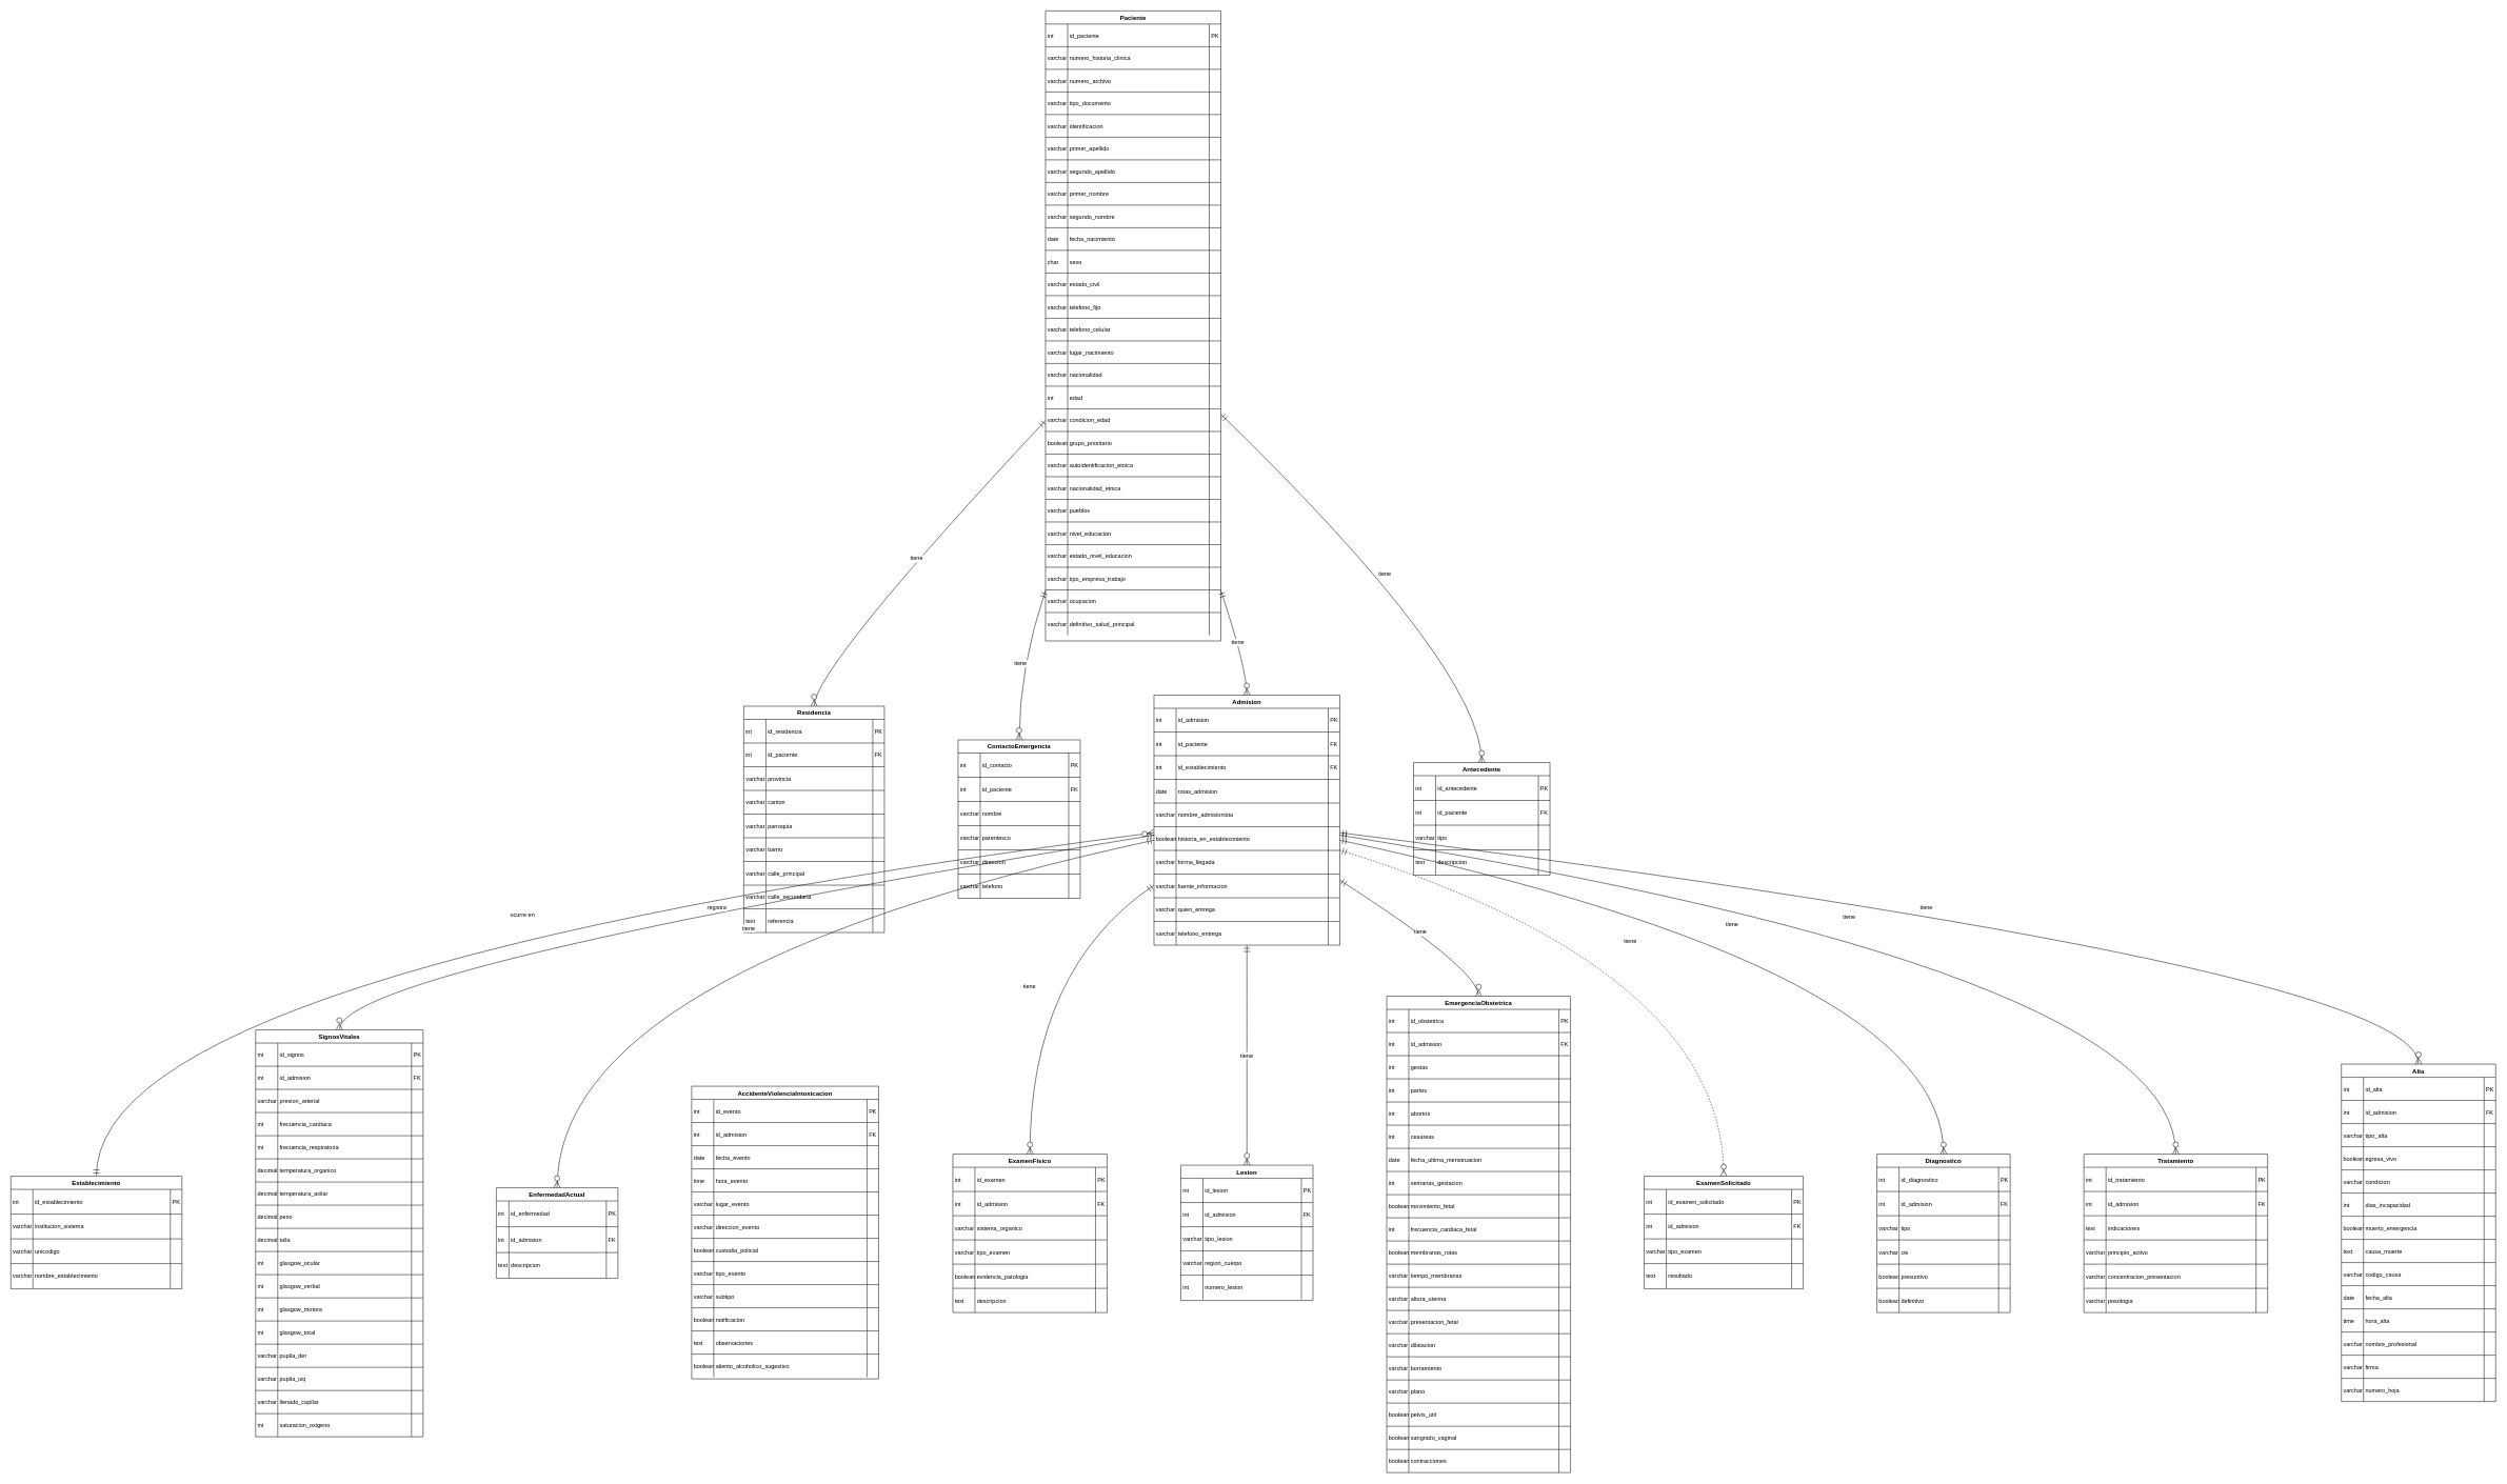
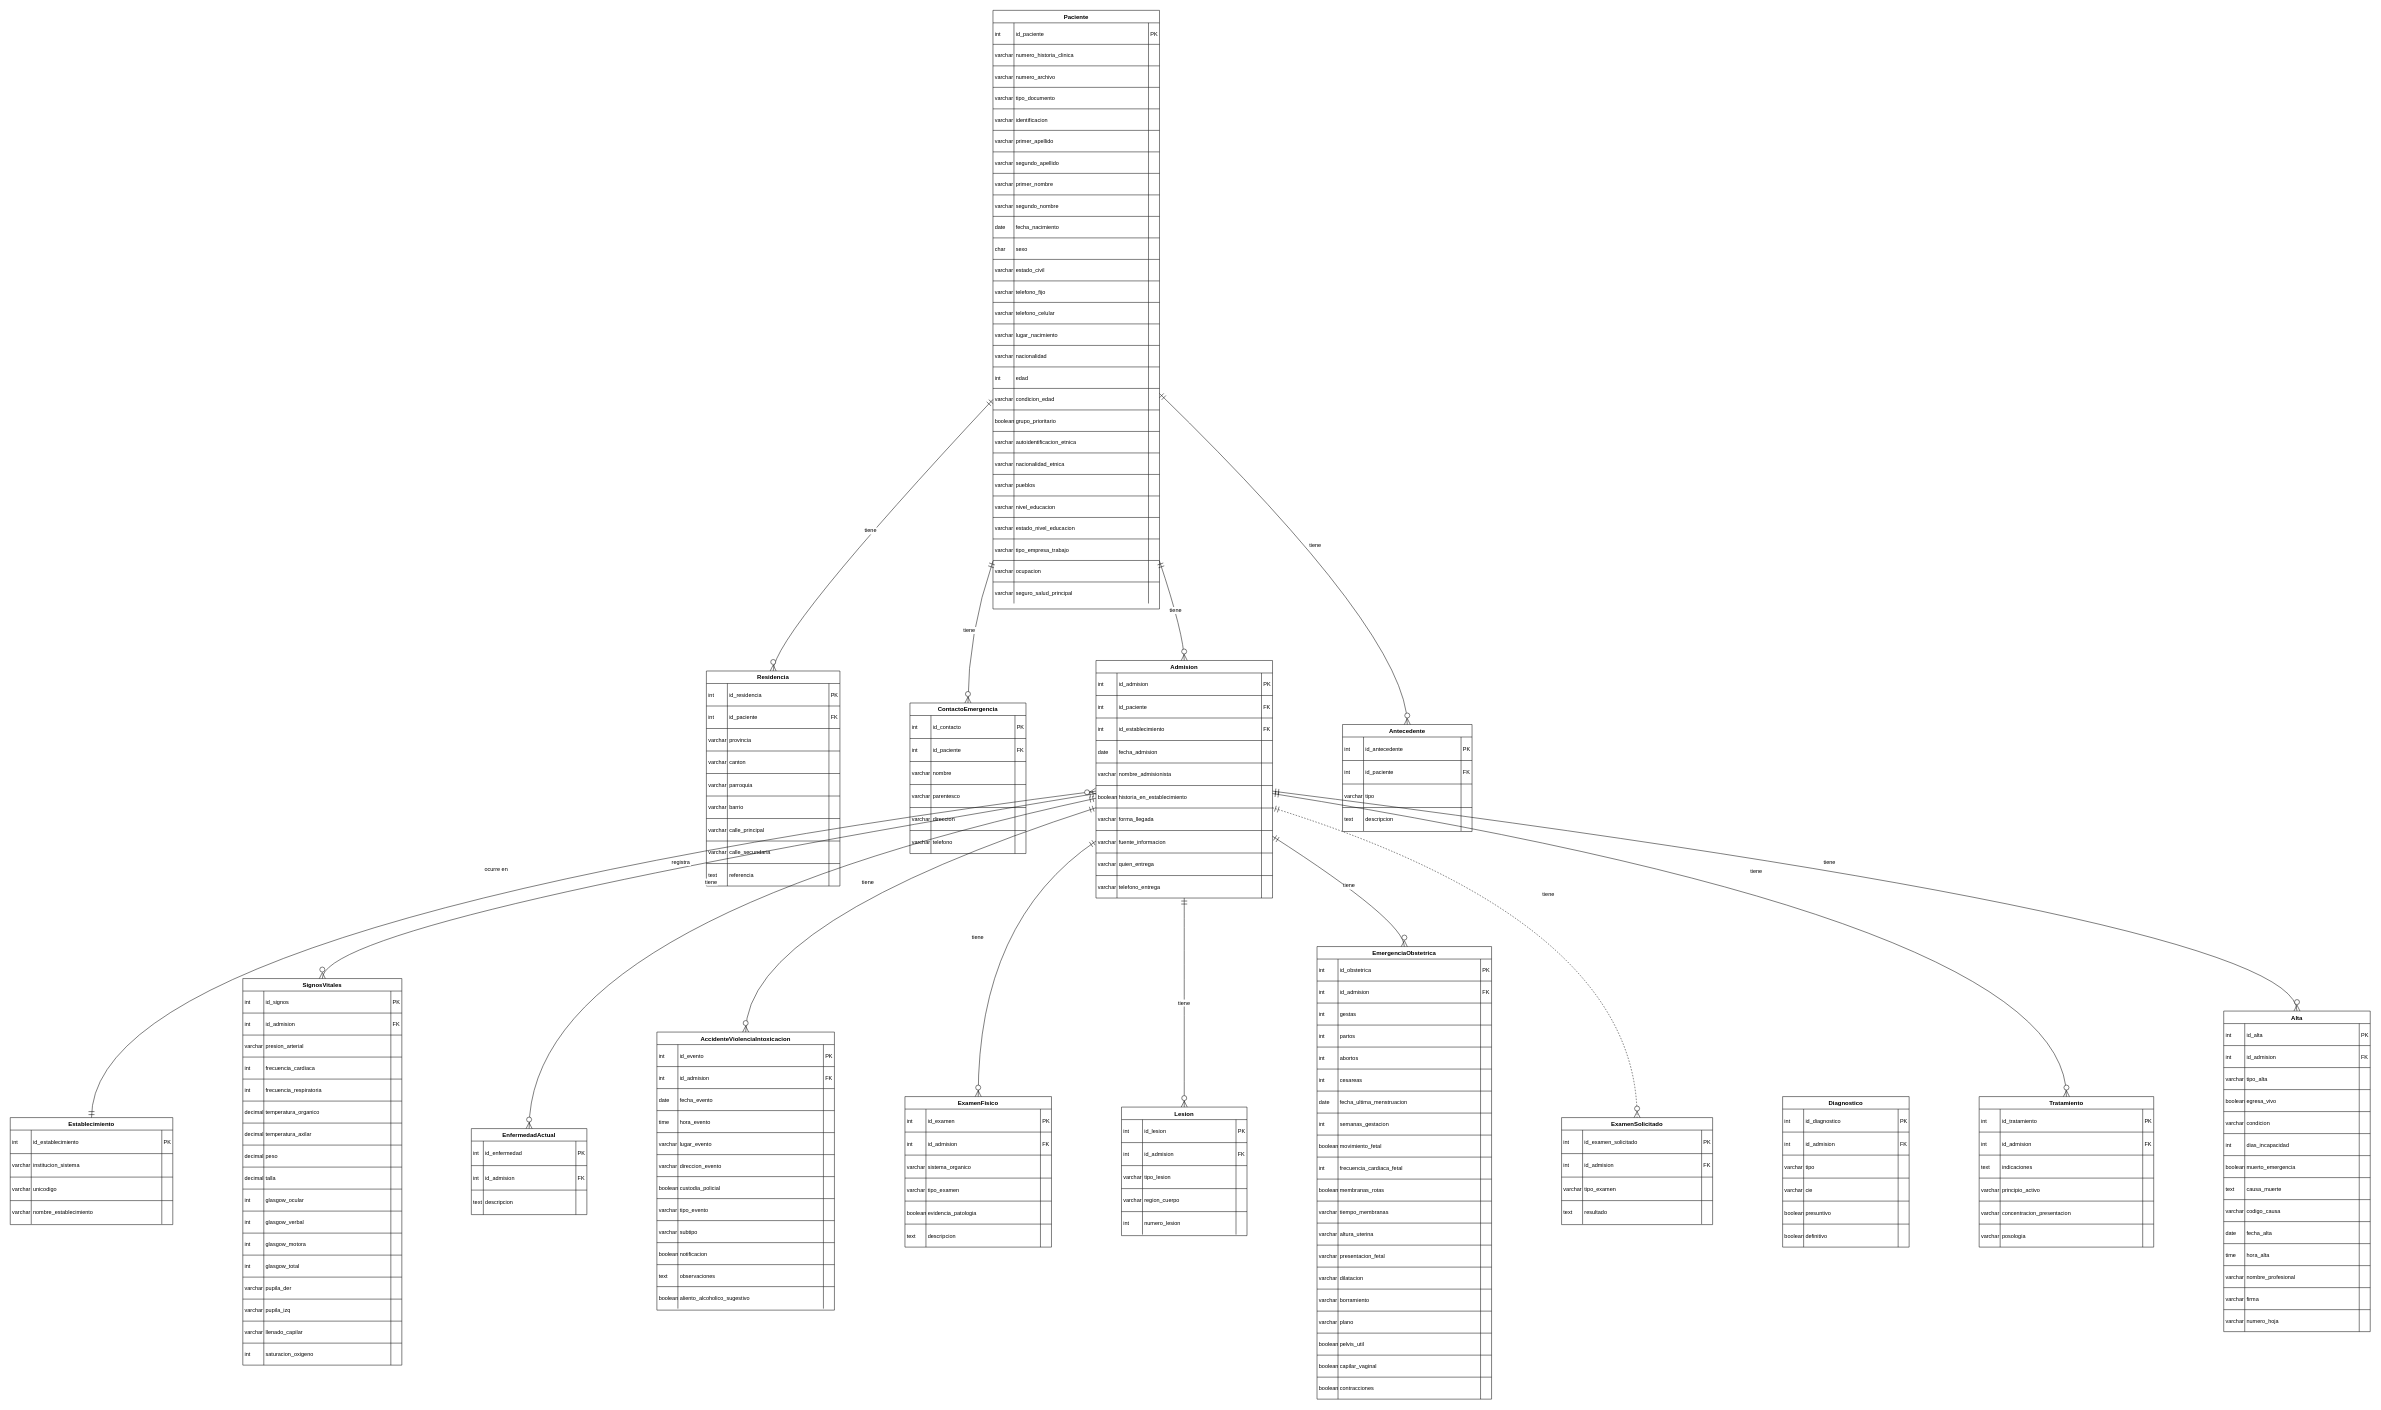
- <mxCell id="126" value="definitivo_salud_principal" style="shape=partialRectangle;connectable=0;fillColor=none;top=0;left=0;bottom=0;right=0;align=left;spacingLeft=2;overflow=hidden;fontSize=11;" vertex="1" parent="124"><mxGeometry x="42" width="269" height="43" as="geometry"><mxRectangle width="269" height="43" as="alternateBounds" /></mxGeometry></mxCell>
+ <mxCell id="126" value="seguro_salud_principal" style="shape=partialRectangle;connectable=0;fillColor=none;top=0;left=0;bottom=0;right=0;align=left;spacingLeft=2;overflow=hidden;fontSize=11;" vertex="1" parent="124"><mxGeometry x="42" width="269" height="43" as="geometry"><mxRectangle width="269" height="43" as="alternateBounds" /></mxGeometry></mxCell>
- <mxCell id="205" value="rotas_admision" style="shape=partialRectangle;connectable=0;fillColor=none;top=0;left=0;bottom=0;right=0;align=left;spacingLeft=2;overflow=hidden;fontSize=11;" vertex="1" parent="203"><mxGeometry x="42" width="289" height="45" as="geometry"><mxRectangle width="289" height="45" as="alternateBounds" /></mxGeometry></mxCell>
+ <mxCell id="205" value="fecha_admision" style="shape=partialRectangle;connectable=0;fillColor=none;top=0;left=0;bottom=0;right=0;align=left;spacingLeft=2;overflow=hidden;fontSize=11;" vertex="1" parent="203"><mxGeometry x="42" width="289" height="45" as="geometry"><mxRectangle width="289" height="45" as="alternateBounds" /></mxGeometry></mxCell>
- <mxCell id="642" value="tiene" style="curved=1;startArrow=ERmandOne;startSize=10;;endArrow=ERzeroToMany;endSize=10;;exitX=1;exitY=0.58;entryX=0.5;entryY=0;rounded=0;" edge="1" parent="1" source="190" target="523"><mxGeometry relative="1" as="geometry"><Array as="points"><mxPoint x="3691" y="1841" /></Array></mxGeometry></mxCell>
+ <mxCell id="637" value="tiene" style="curved=1;startArrow=ERmandOne;startSize=10;;endArrow=ERzeroToMany;endSize=10;;exitX=0;exitY=0.62;entryX=0.5;entryY=0;rounded=0;" edge="1" parent="1" source="190" target="330"><mxGeometry relative="1" as="geometry"><Array as="points"><mxPoint x="1491" y="1841" /></Array></mxGeometry></mxCell>
- <mxCell id="500" value="sangrado_vaginal" style="shape=partialRectangle;connectable=0;fillColor=none;top=0;left=0;bottom=0;right=0;align=left;spacingLeft=2;overflow=hidden;fontSize=11;" vertex="1" parent="498"><mxGeometry x="42" width="285" height="44" as="geometry"><mxRectangle width="285" height="44" as="alternateBounds" /></mxGeometry></mxCell>
+ <mxCell id="500" value="capilar_vaginal" style="shape=partialRectangle;connectable=0;fillColor=none;top=0;left=0;bottom=0;right=0;align=left;spacingLeft=2;overflow=hidden;fontSize=11;" vertex="1" parent="498"><mxGeometry x="42" width="285" height="44" as="geometry"><mxRectangle width="285" height="44" as="alternateBounds" /></mxGeometry></mxCell>
